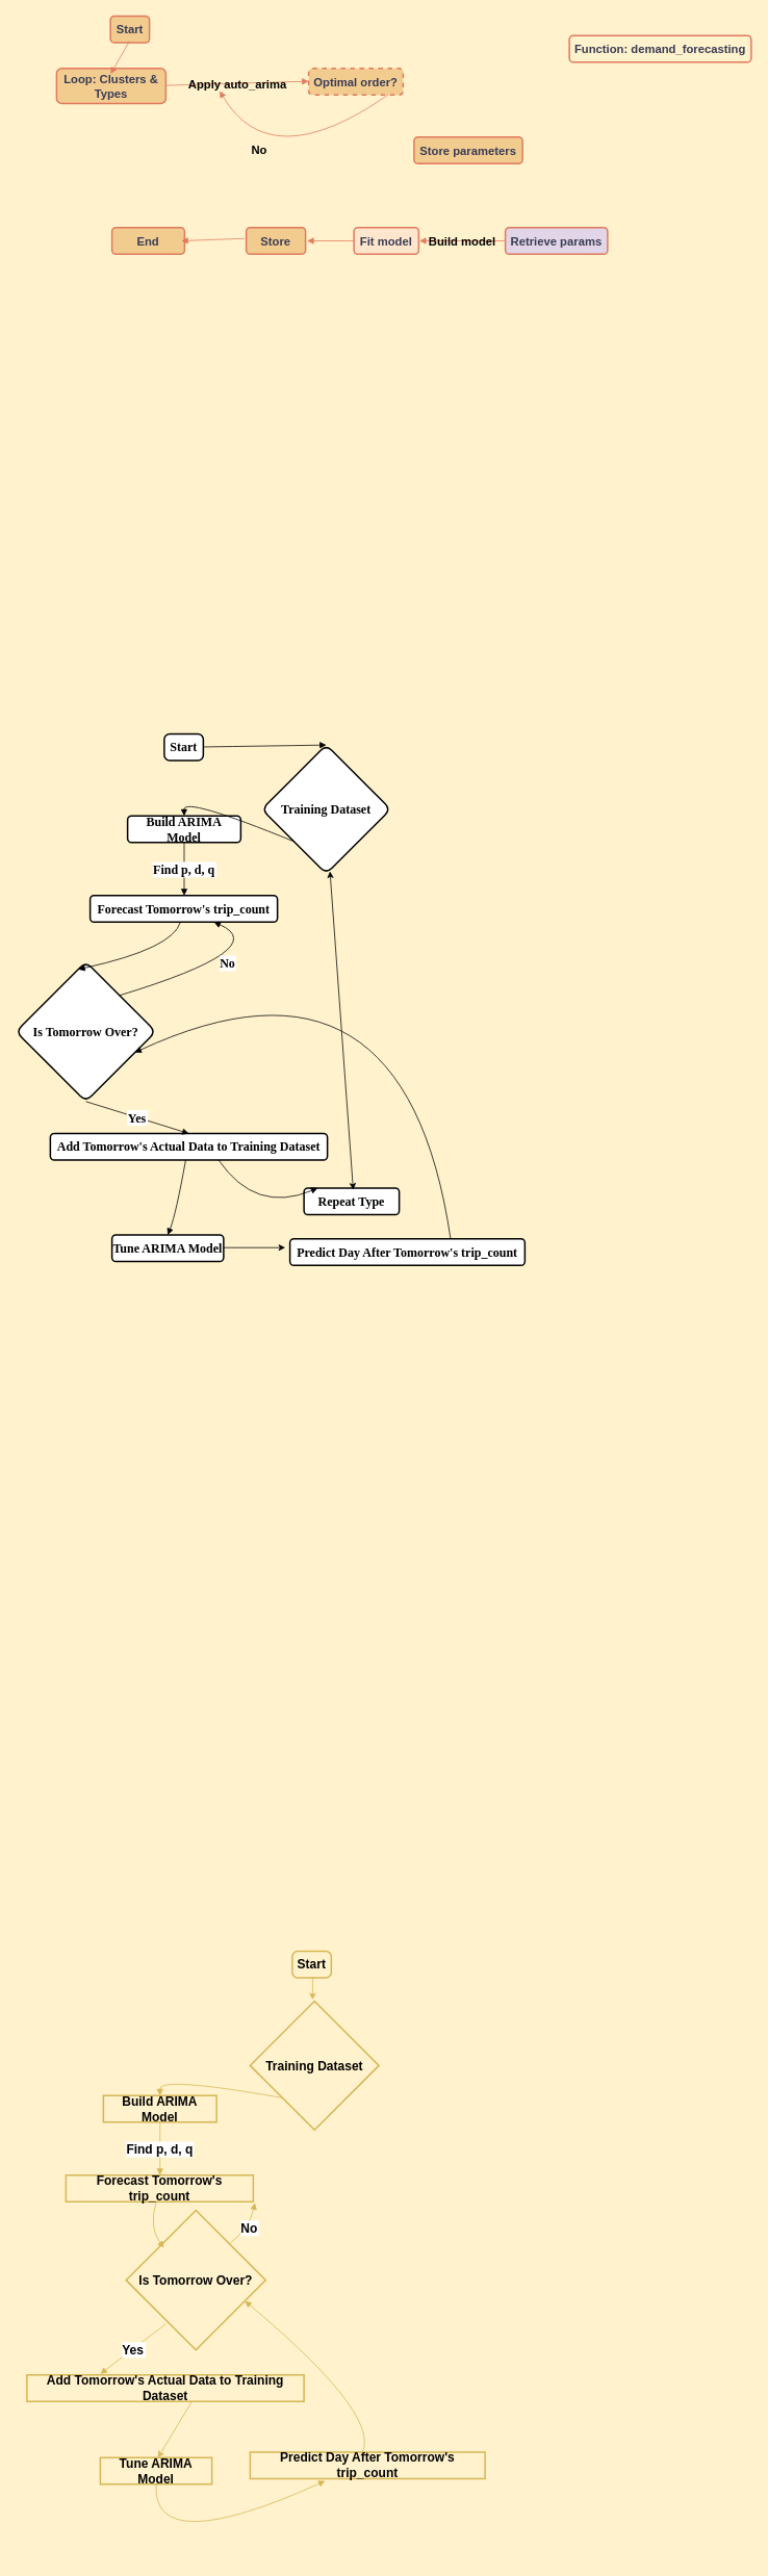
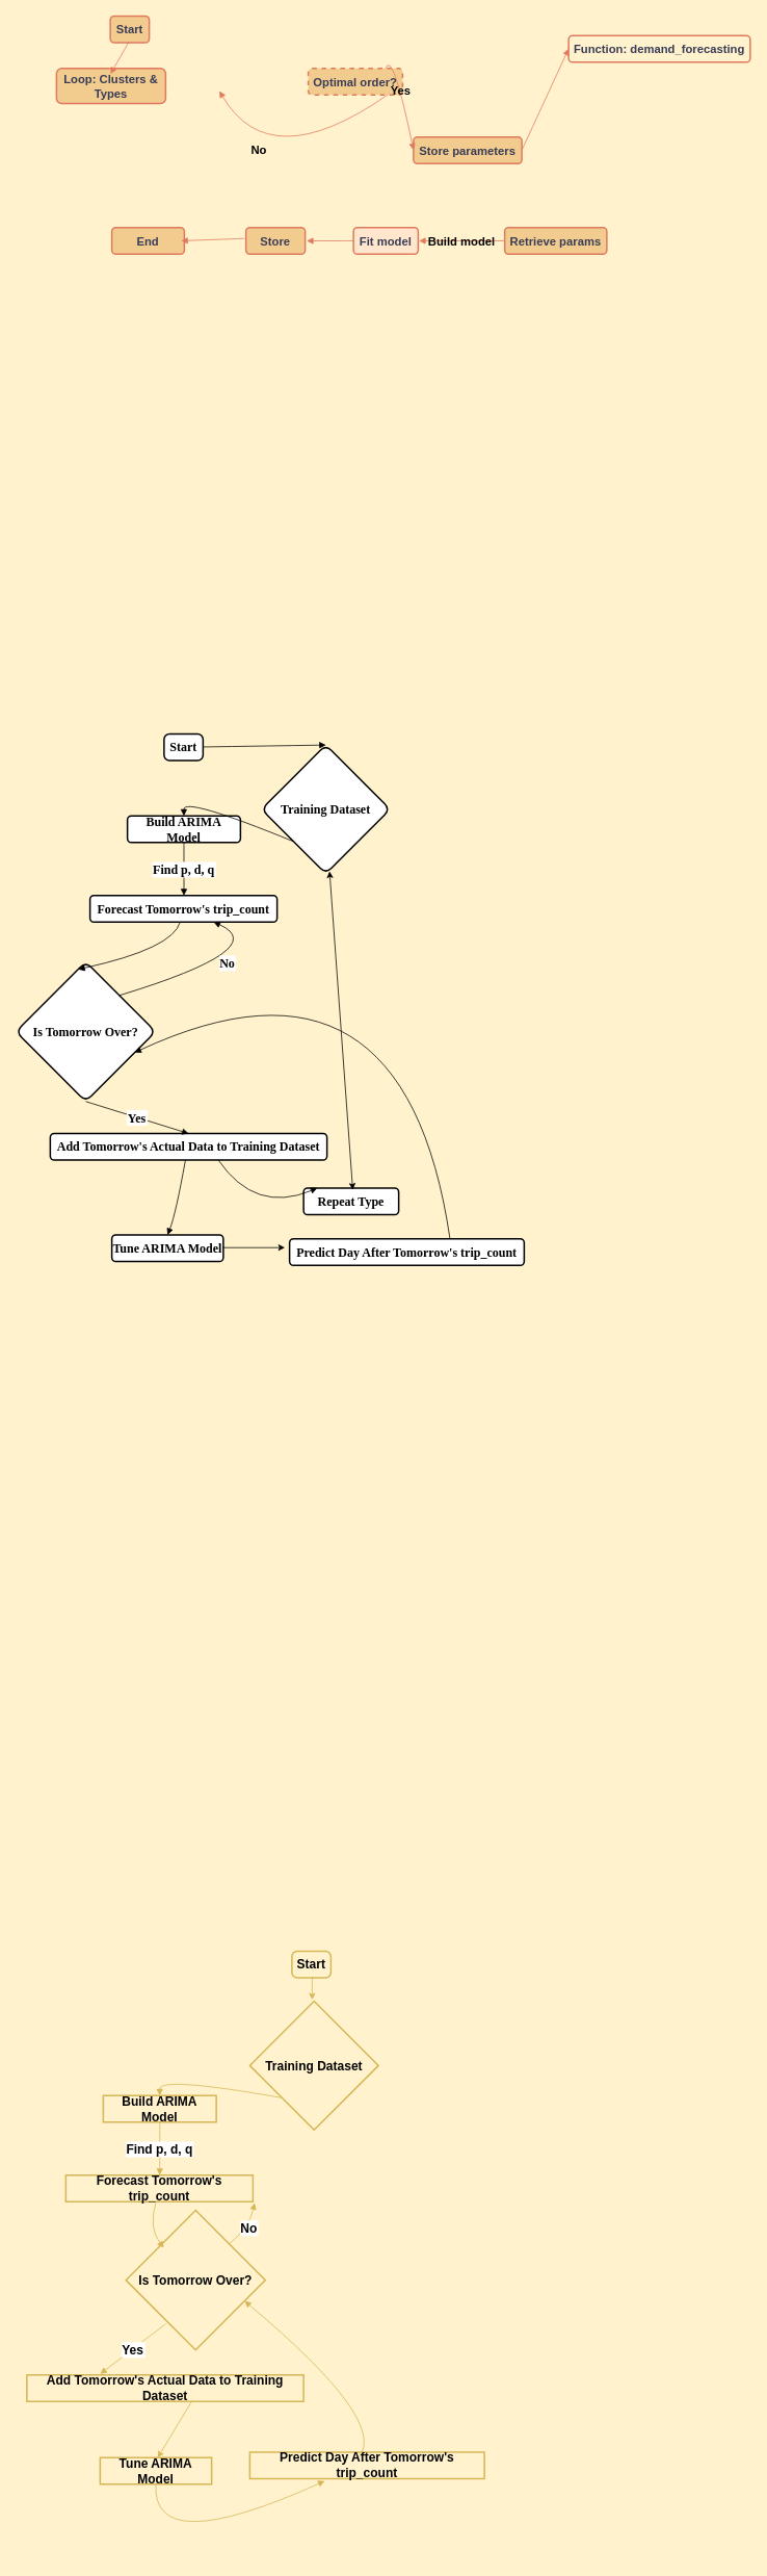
- <mxCell id="12" value="Apply auto_arima" style="curved=1;startArrow=none;endArrow=block;exitX=1.003;exitY=0.485;entryX=-0.0;entryY=0.485;rounded=1;labelBackgroundColor=none;strokeColor=#E07A5F;fontColor=default;fontStyle=1;fontSize=15;" parent="1" source="3" target="4" edge="1"><mxGeometry relative="1" as="geometry"><Array as="points" /></mxGeometry></mxCell>
+ <mxCell id="13" value="Yes" style="curved=1;startArrow=none;endArrow=block;exitX=0.825;exitY=-0.007;entryX=-0.003;entryY=0.493;rounded=1;labelBackgroundColor=none;strokeColor=#E07A5F;fontColor=default;fontStyle=1;fontSize=15;" parent="1" source="4" target="5" edge="1"><mxGeometry relative="1" as="geometry"><Array as="points"><mxPoint x="503" y="62" /></Array></mxGeometry></mxCell>
+ <mxCell id="15" value="" style="curved=1;startArrow=none;endArrow=block;exitX=0.998;exitY=0.493;entryX=-0.001;entryY=0.493;rounded=1;labelBackgroundColor=none;strokeColor=#E07A5F;fontColor=default;fontStyle=1;fontSize=15;" parent="1" source="5" target="6" edge="1"><mxGeometry relative="1" as="geometry"><Array as="points" /></mxGeometry></mxCell>
- <mxCell id="7" value="Retrieve params" style="whiteSpace=wrap;strokeWidth=2;labelBackgroundColor=none;fillColor=#e1d5e7;strokeColor=#E07A5F;fontColor=#393C56;rounded=1;fontStyle=1;fontSize=15;" parent="1" vertex="1"><mxGeometry x="647" y="291" width="131" height="34" as="geometry" /></mxCell>
+ <mxCell id="7" value="Retrieve params" style="whiteSpace=wrap;strokeWidth=2;labelBackgroundColor=none;fillColor=#F2CC8F;strokeColor=#E07A5F;fontColor=#393C56;rounded=1;fontStyle=1;fontSize=15;" parent="1" vertex="1"><mxGeometry x="647" y="291" width="131" height="34" as="geometry" /></mxCell>
